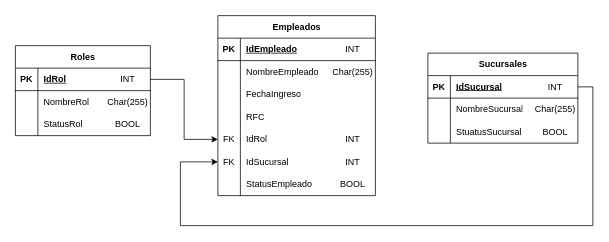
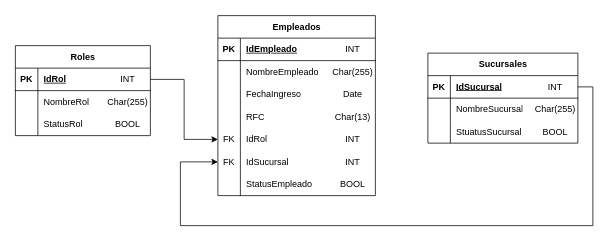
+ <mxCell id="58" value="Date" style="text;html=1;strokeColor=none;fillColor=none;align=center;verticalAlign=middle;whiteSpace=wrap;rounded=0;" vertex="1" parent="1"><mxGeometry x="440" y="110" width="60" height="30" as="geometry" /></mxCell>
+ <mxCell id="56" value="Char(13)" style="text;html=1;strokeColor=none;fillColor=none;align=center;verticalAlign=middle;whiteSpace=wrap;rounded=0;" vertex="1" parent="1"><mxGeometry x="440" y="140" width="60" height="30" as="geometry" /></mxCell>
